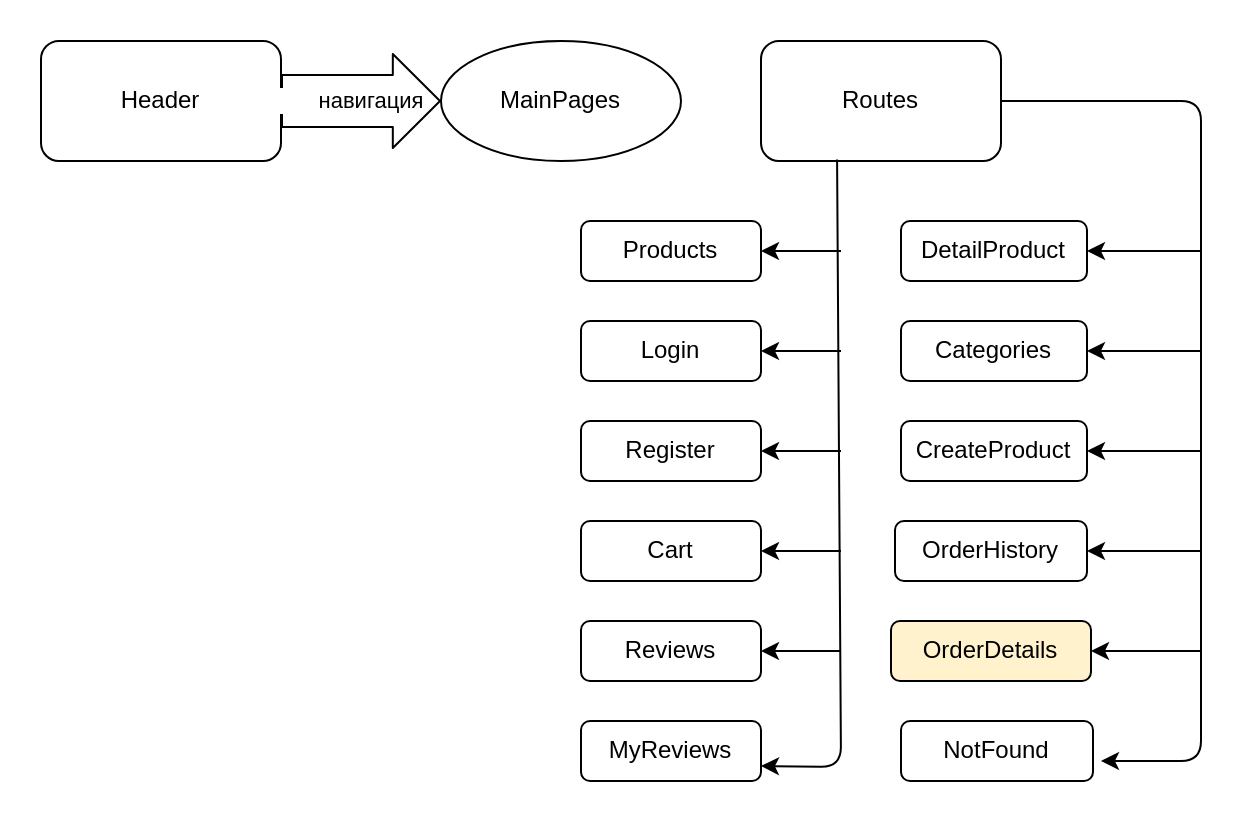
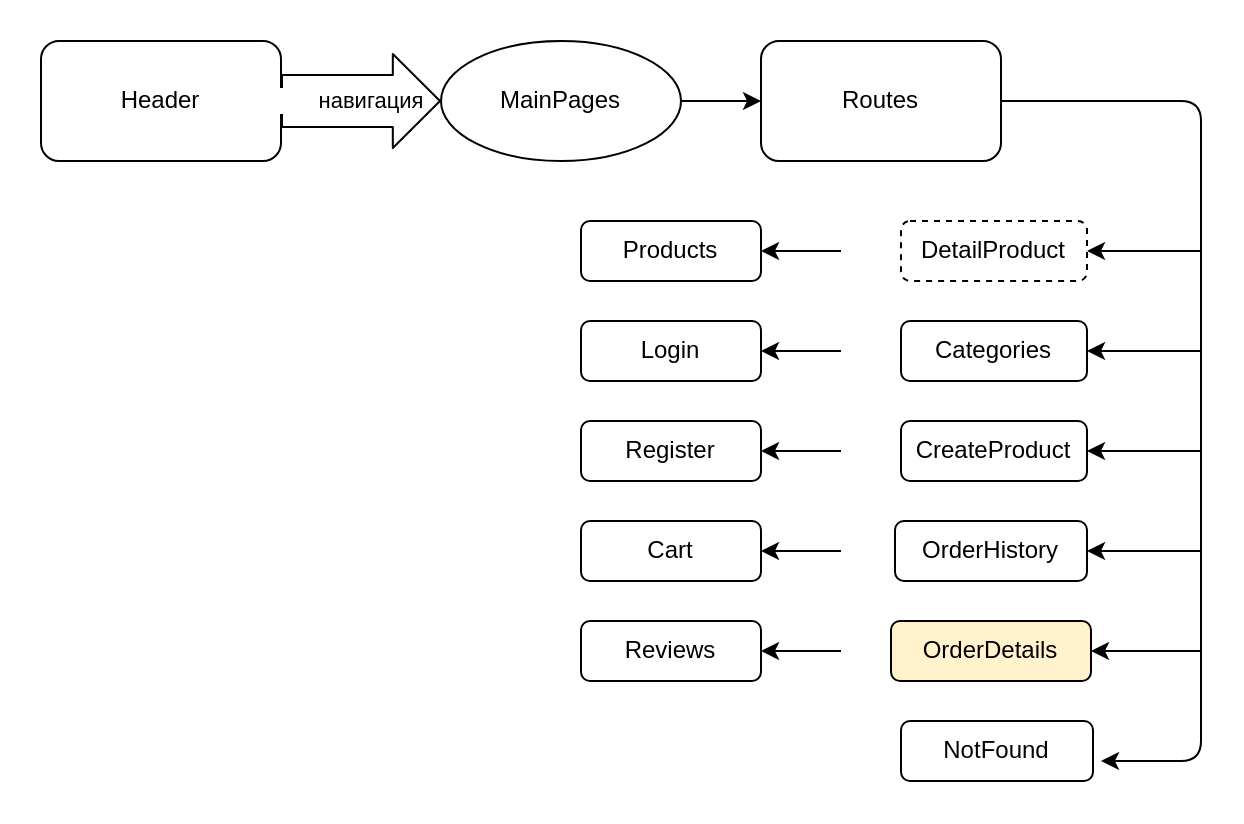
+ <mxCell id="5" value="" style="endArrow=classic;html=1;exitX=1;exitY=0.5;exitDx=0;exitDy=0;entryX=0;entryY=0.5;entryDx=0;entryDy=0;" edge="1" parent="1" source="3" target="4"><mxGeometry width="50" height="50" relative="1" as="geometry"><mxPoint x="350" y="190" as="sourcePoint" /><mxPoint x="400" y="140" as="targetPoint" /></mxGeometry></mxCell>
- <mxCell id="10" value="DetailProduct" style="rounded=1;whiteSpace=wrap;html=1;" vertex="1" parent="1"><mxGeometry x="450" y="110" width="93" height="30" as="geometry" /></mxCell>
+ <mxCell id="10" value="DetailProduct" style="rounded=1;whiteSpace=wrap;html=1;dashed=1;" vertex="1" parent="1"><mxGeometry x="450" y="110" width="93" height="30" as="geometry" /></mxCell>
- <mxCell id="21" value="" style="endArrow=classic;html=1;exitX=0.317;exitY=0.987;exitDx=0;exitDy=0;entryX=1;entryY=0.75;entryDx=0;entryDy=0;exitPerimeter=0;" edge="1" parent="1" source="4" target="18"><mxGeometry width="50" height="50" relative="1" as="geometry"><mxPoint x="350" y="190" as="sourcePoint" /><mxPoint x="420" y="410" as="targetPoint" /><Array as="points"><mxPoint x="420" y="383" /></Array></mxGeometry></mxCell>
- <mxCell id="18" value="MyReviews" style="rounded=1;whiteSpace=wrap;html=1;" vertex="1" parent="1"><mxGeometry x="290" y="360" width="90" height="30" as="geometry" /></mxCell>
